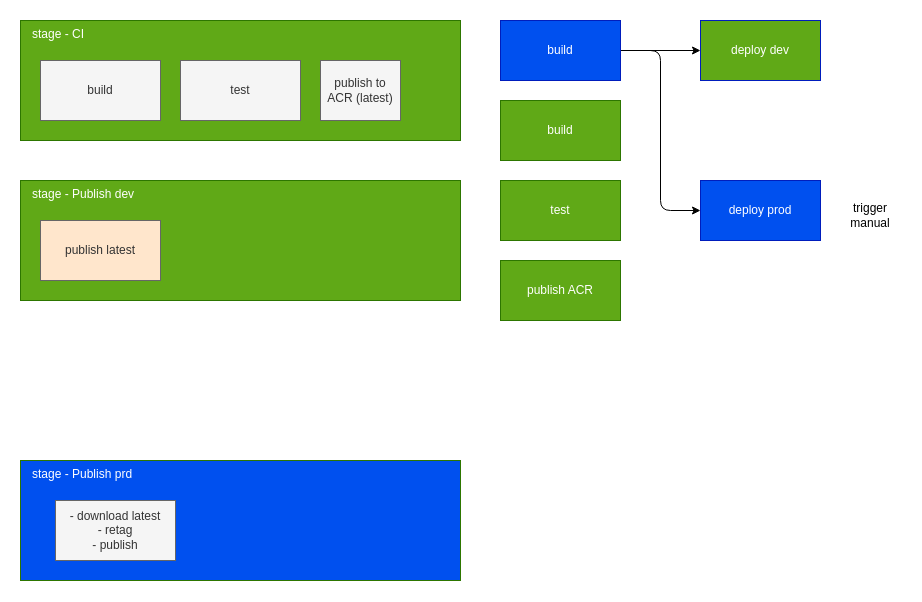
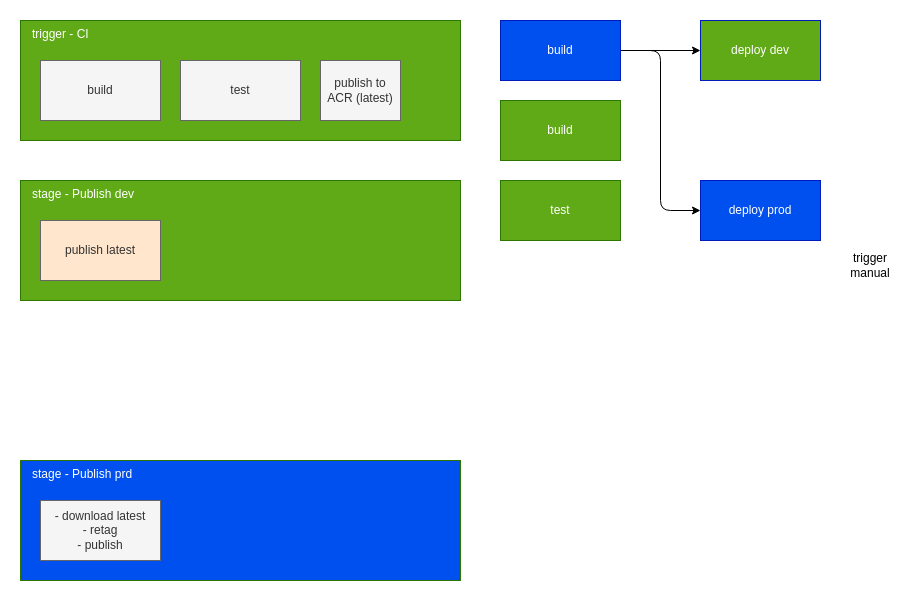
- <mxCell id="2" value="&amp;nbsp; &amp;nbsp;stage - CI" style="rounded=0;whiteSpace=wrap;html=1;verticalAlign=top;align=left;fillColor=#60a917;fontColor=#ffffff;strokeColor=#2D7600;" vertex="1" parent="1"><mxGeometry x="20" y="20" width="440" height="120" as="geometry" /></mxCell>
+ <mxCell id="2" value="&amp;nbsp; &amp;nbsp;trigger - CI" style="rounded=0;whiteSpace=wrap;html=1;verticalAlign=top;align=left;fillColor=#60a917;fontColor=#ffffff;strokeColor=#2D7600;" vertex="1" parent="1"><mxGeometry x="20" y="20" width="440" height="120" as="geometry" /></mxCell>
- <mxCell id="13" value="trigger manual" style="text;html=1;strokeColor=none;fillColor=none;align=center;verticalAlign=middle;whiteSpace=wrap;rounded=0;" vertex="1" parent="1"><mxGeometry x="840" y="200" width="60" height="30" as="geometry" /></mxCell>
+ <mxCell id="13" value="trigger manual" style="text;html=1;strokeColor=none;fillColor=none;align=center;verticalAlign=middle;whiteSpace=wrap;rounded=0;" vertex="1" parent="1"><mxGeometry x="840" y="250" width="60" height="30" as="geometry" /></mxCell>
- <mxCell id="12" value="publish ACR" style="rounded=0;whiteSpace=wrap;html=1;fillColor=#60a917;fontColor=#ffffff;strokeColor=#2D7600;" vertex="1" parent="1"><mxGeometry x="500" y="260" width="120" height="60" as="geometry" /></mxCell>
- <mxCell id="18" value="- download latest&lt;br&gt;- retag&lt;br&gt;- publish" style="rounded=0;whiteSpace=wrap;html=1;fillColor=#f5f5f5;fontColor=#333333;strokeColor=#666666;" vertex="1" parent="1"><mxGeometry x="55" y="500" width="120" height="60" as="geometry" /></mxCell>
+ <mxCell id="18" value="- download latest&lt;br&gt;- retag&lt;br&gt;- publish" style="rounded=0;whiteSpace=wrap;html=1;fillColor=#f5f5f5;fontColor=#333333;strokeColor=#666666;" vertex="1" parent="1"><mxGeometry x="40" y="500" width="120" height="60" as="geometry" /></mxCell>
